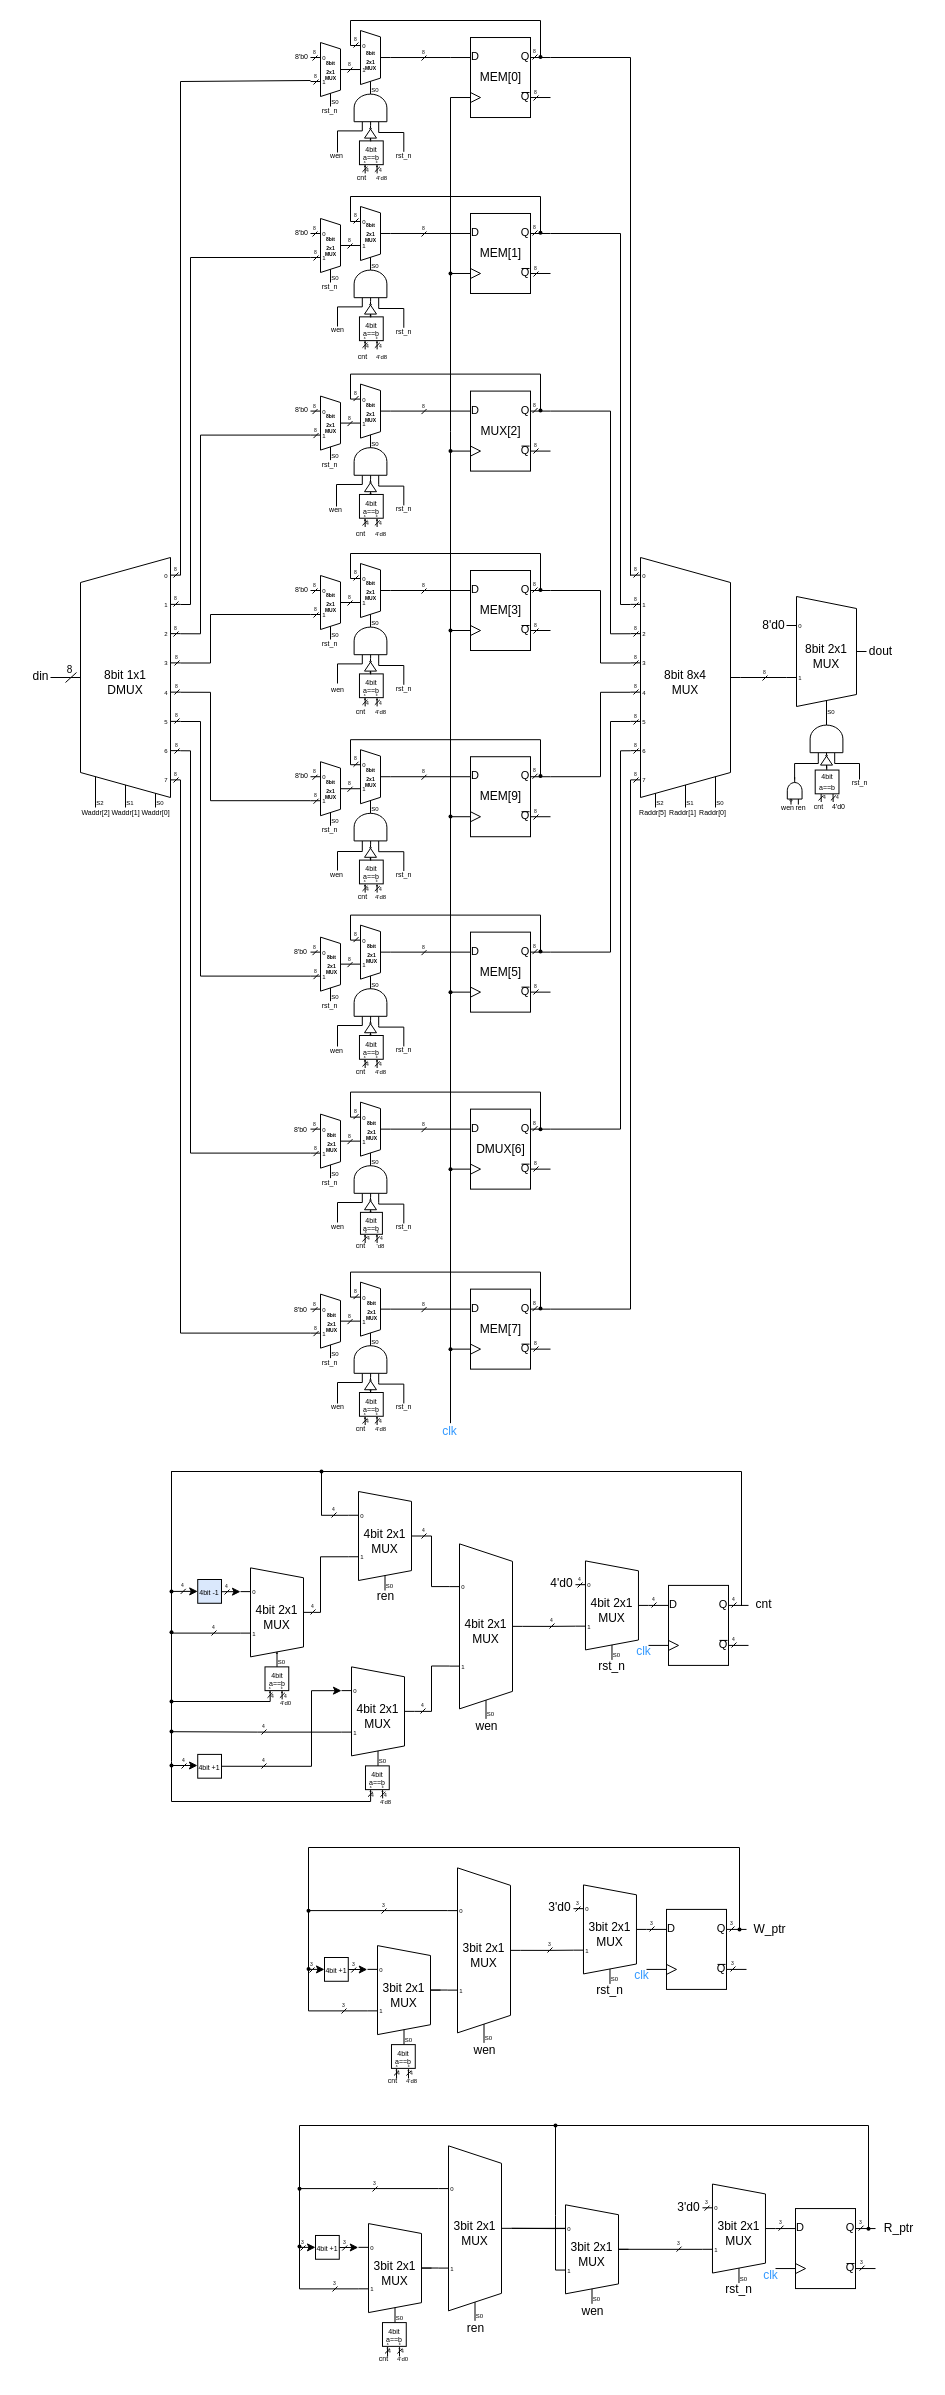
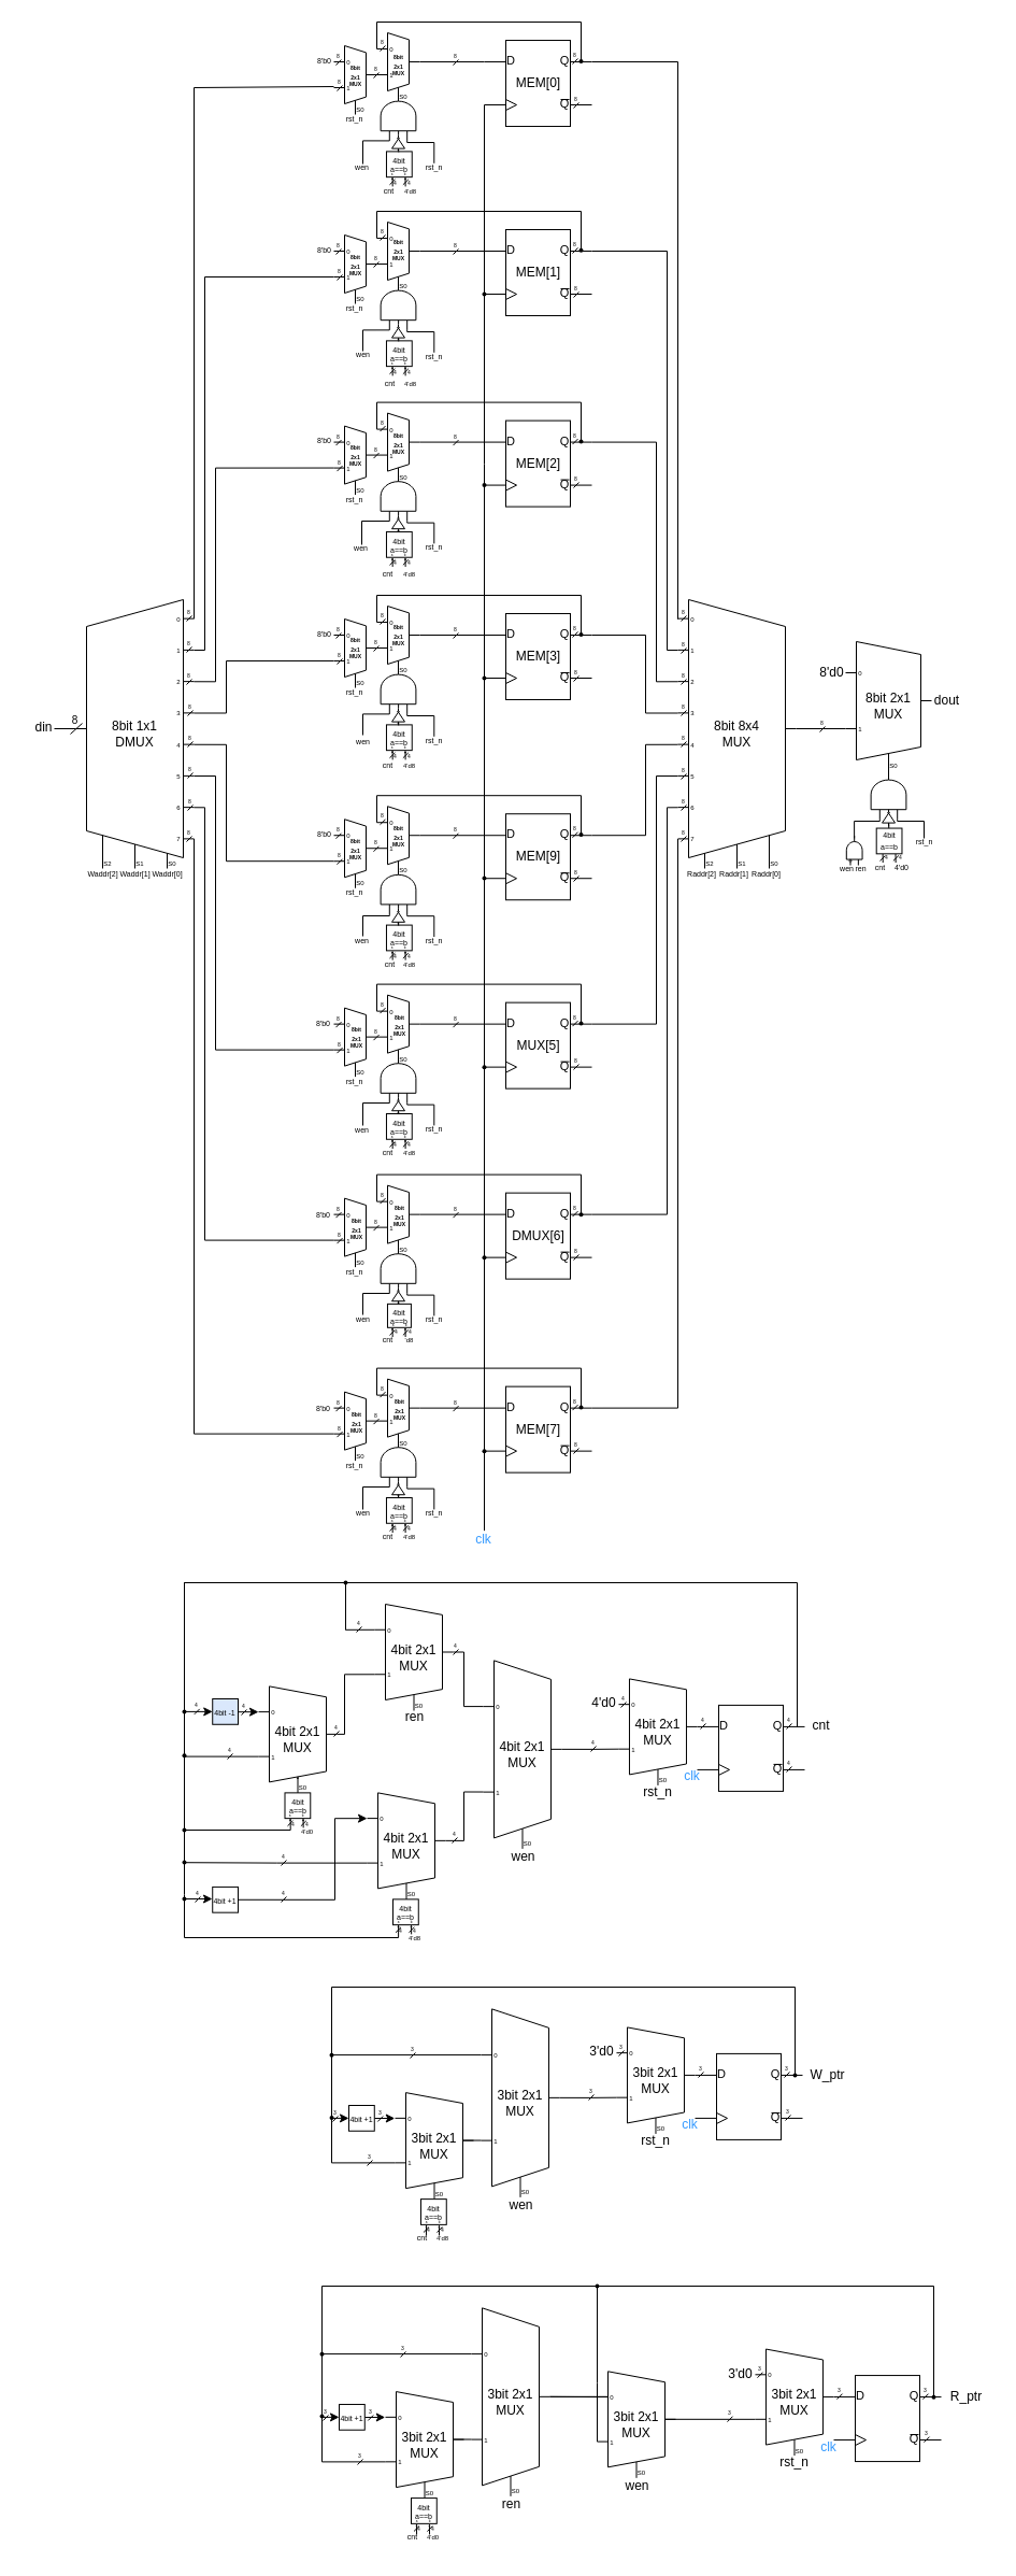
- <mxCell id="369" value="MUX[2&lt;span style=&quot;background-color: initial;&quot;&gt;]&lt;/span&gt;" style="text;html=1;align=center;verticalAlign=middle;resizable=0;points=[];autosize=1;strokeColor=none;fillColor=none;" vertex="1" parent="1"><mxGeometry x="470" y="415.59" width="60" height="30" as="geometry" /></mxCell>
+ <mxCell id="369" value="MEM[2&lt;span style=&quot;background-color: initial;&quot;&gt;]&lt;/span&gt;" style="text;html=1;align=center;verticalAlign=middle;resizable=0;points=[];autosize=1;strokeColor=none;fillColor=none;" vertex="1" parent="1"><mxGeometry x="470" y="415.59" width="60" height="30" as="geometry" /></mxCell>
- <mxCell id="137" value="&lt;font style=&quot;font-size: 7px;&quot;&gt;Raddr[5]&lt;/font&gt;" style="text;html=1;align=center;verticalAlign=middle;resizable=0;points=[];autosize=1;strokeColor=none;fillColor=none;" vertex="1" parent="1"><mxGeometry x="627" y="796.01" width="50" height="30" as="geometry" /></mxCell>
+ <mxCell id="137" value="&lt;font style=&quot;font-size: 7px;&quot;&gt;Raddr[2]&lt;/font&gt;" style="text;html=1;align=center;verticalAlign=middle;resizable=0;points=[];autosize=1;strokeColor=none;fillColor=none;" vertex="1" parent="1"><mxGeometry x="627" y="796.01" width="50" height="30" as="geometry" /></mxCell>
- <mxCell id="225" value="MEM[5]" style="text;html=1;align=center;verticalAlign=middle;resizable=0;points=[];autosize=1;strokeColor=none;fillColor=none;" vertex="1" parent="1"><mxGeometry x="470" y="956.63" width="60" height="30" as="geometry" /></mxCell>
+ <mxCell id="225" value="MUX[5]" style="text;html=1;align=center;verticalAlign=middle;resizable=0;points=[];autosize=1;strokeColor=none;fillColor=none;" vertex="1" parent="1"><mxGeometry x="470" y="956.63" width="60" height="30" as="geometry" /></mxCell>
